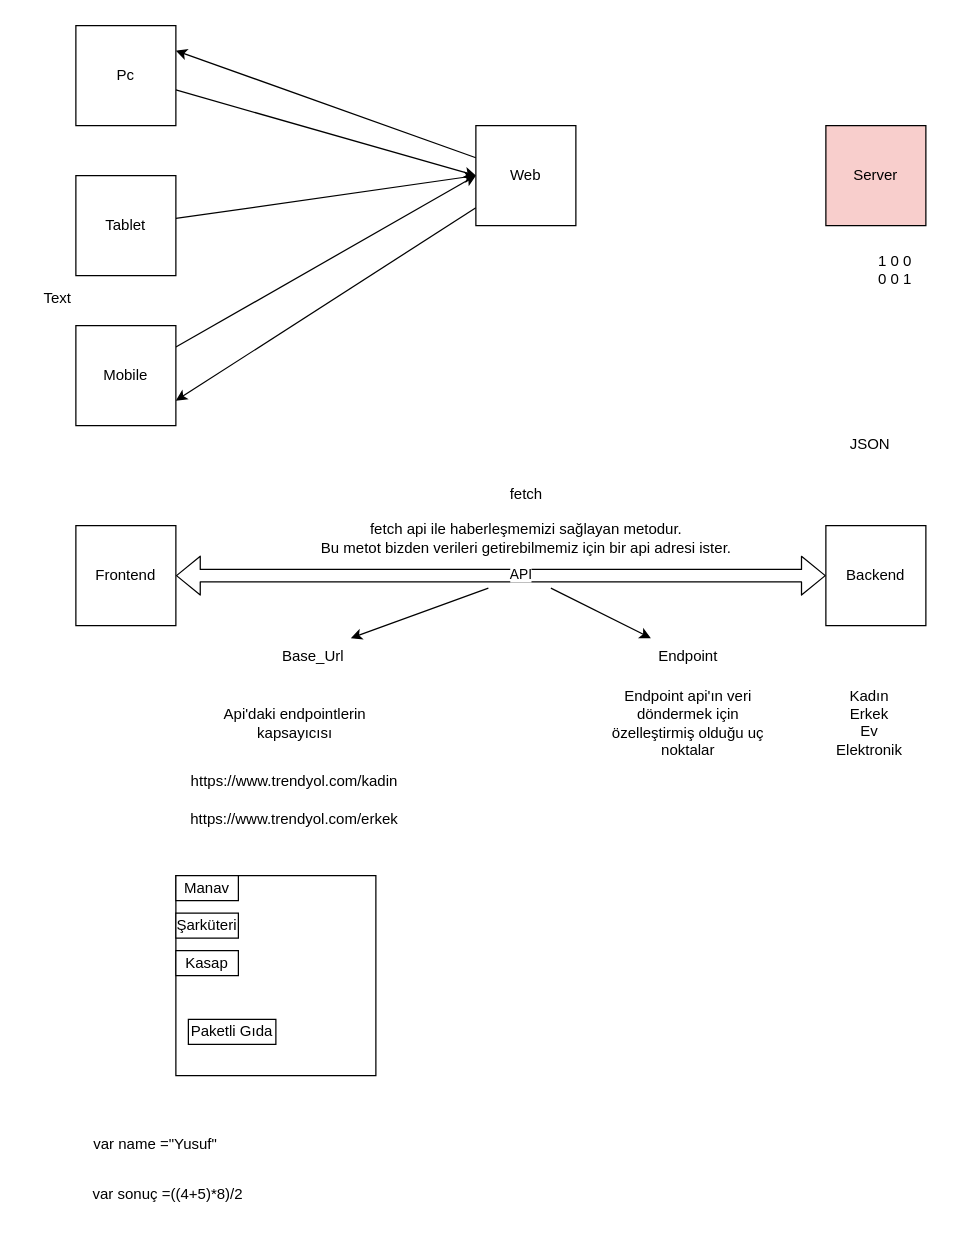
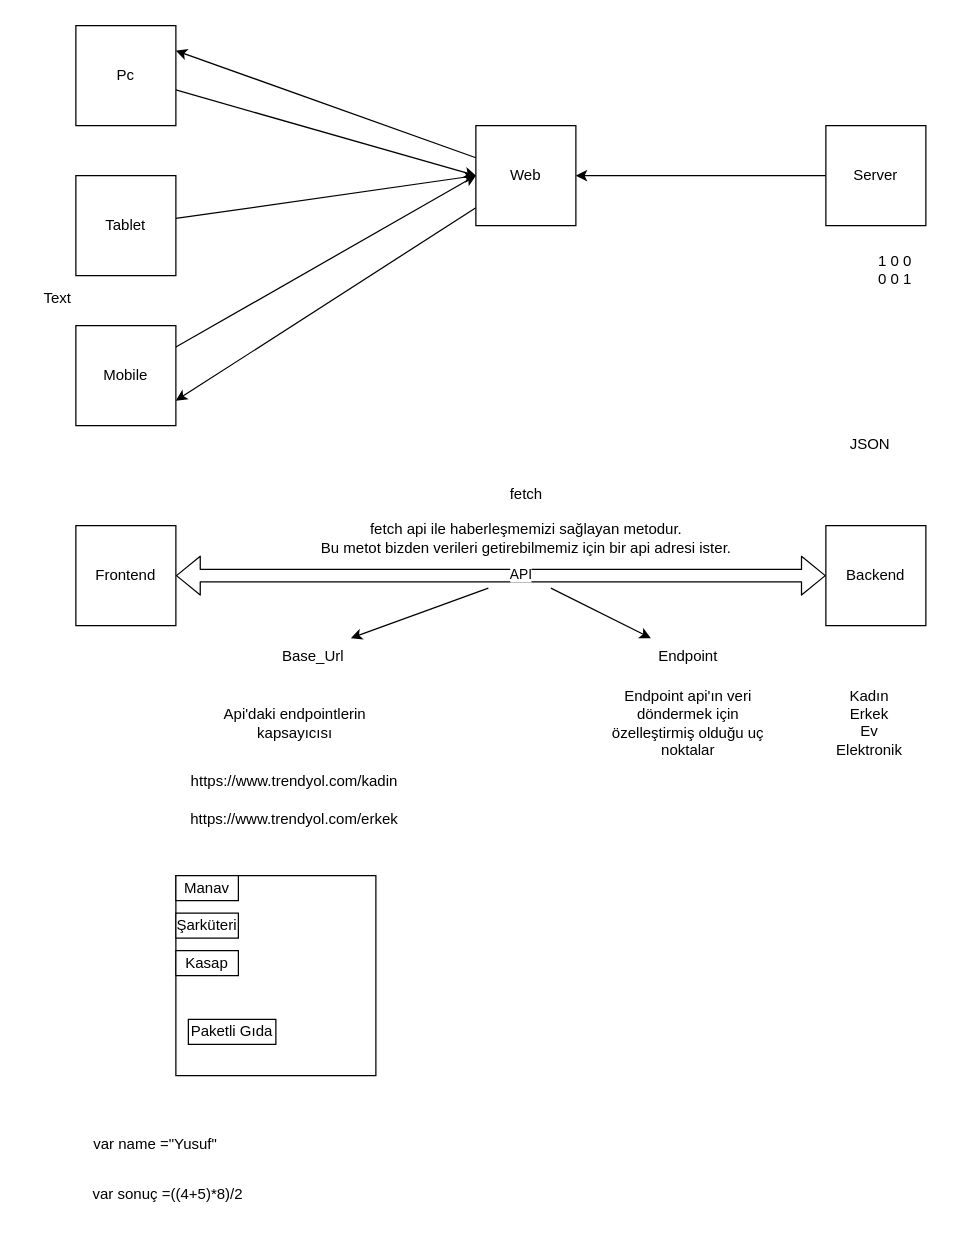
+ <mxCell id="11" style="edgeStyle=none;html=1;entryX=1;entryY=0.5;entryDx=0;entryDy=0;" edge="1" parent="1" source="12" target="4"><mxGeometry relative="1" as="geometry" /></mxCell>
- <mxCell id="12" value="Server" style="whiteSpace=wrap;html=1;aspect=fixed;fillColor=#f8cecc;" vertex="1" parent="1"><mxGeometry x="660" y="100" width="80" height="80" as="geometry" /></mxCell>
+ <mxCell id="12" value="Server" style="whiteSpace=wrap;html=1;aspect=fixed;" vertex="1" parent="1"><mxGeometry x="660" y="100" width="80" height="80" as="geometry" /></mxCell>
